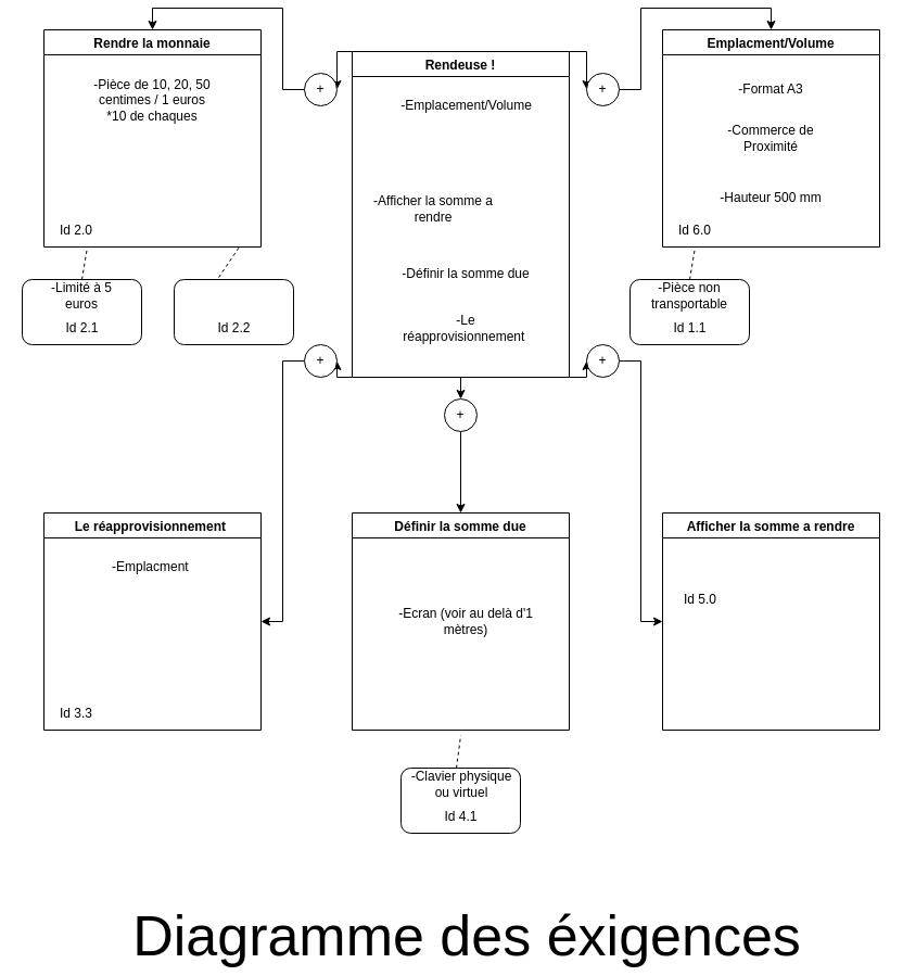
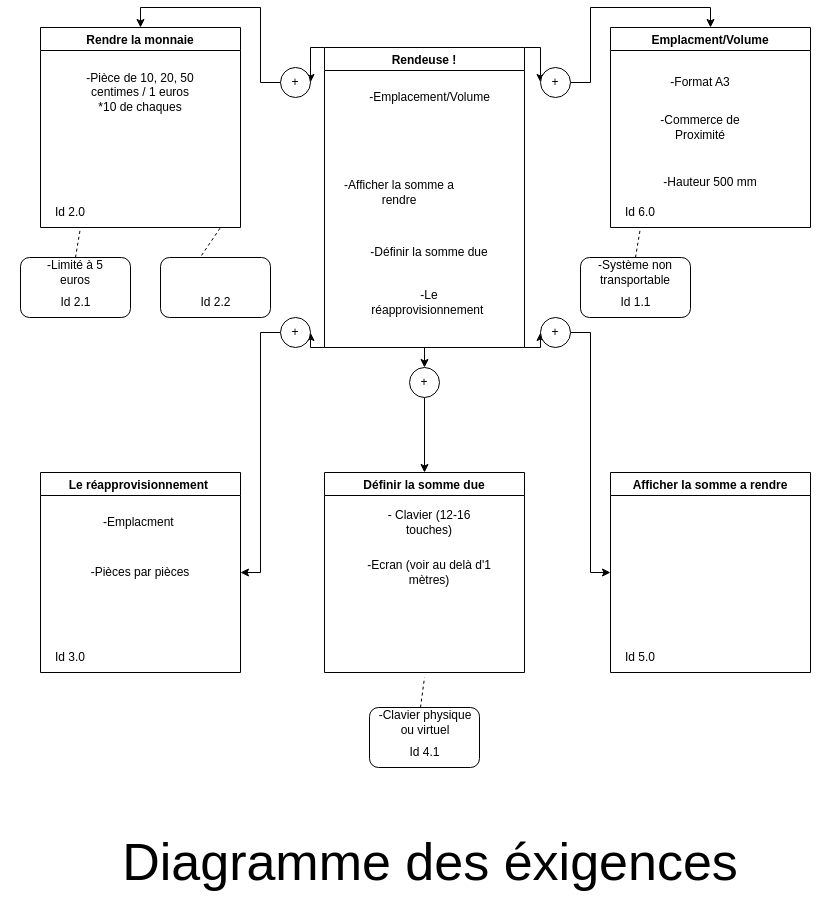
- <mxCell id="24" value="-Format A3" parent="22" style="text;html=1;strokeColor=none;fillColor=none;align=center;verticalAlign=middle;whiteSpace=wrap;rounded=0;fontSize=12;" vertex="1"><mxGeometry width="140" height="30" as="geometry" x="30" y="40" /></mxCell>
+ <mxCell id="24" value="-Format A3" parent="22" style="text;html=1;strokeColor=none;fillColor=none;align=center;verticalAlign=middle;whiteSpace=wrap;rounded=0;fontSize=12;" vertex="1"><mxGeometry x="20" y="40" width="140" height="30" as="geometry" /></mxCell>
- <mxCell id="25" value="-Commerce de Proximité" parent="22" style="text;html=1;strokeColor=none;fillColor=none;align=center;verticalAlign=middle;whiteSpace=wrap;rounded=0;fontSize=12;" vertex="1"><mxGeometry width="100" height="45" as="geometry" x="50" y="77.5" /></mxCell>
+ <mxCell id="25" value="-Commerce de Proximité" parent="22" style="text;html=1;strokeColor=none;fillColor=none;align=center;verticalAlign=middle;whiteSpace=wrap;rounded=0;fontSize=12;" vertex="1"><mxGeometry x="40" y="77.5" width="100" height="45" as="geometry" /></mxCell>
- <mxCell id="54" value="-Pièce non transportable" parent="1" style="text;html=1;strokeColor=none;fillColor=none;align=center;verticalAlign=middle;whiteSpace=wrap;rounded=0;fontSize=12;" vertex="1"><mxGeometry width="90" height="30" as="geometry" x="590" y="250" /></mxCell>
+ <mxCell id="54" value="-Système non transportable" parent="1" style="text;html=1;strokeColor=none;fillColor=none;align=center;verticalAlign=middle;whiteSpace=wrap;rounded=0;fontSize=12;" vertex="1"><mxGeometry width="90" height="30" as="geometry" x="590" y="250" /></mxCell>
+ <mxCell id="33" value="- Clavier (12-16 touches)" parent="32" style="text;html=1;strokeColor=none;fillColor=none;align=center;verticalAlign=middle;whiteSpace=wrap;rounded=0;fontSize=12;" vertex="1"><mxGeometry width="130" height="30" as="geometry" x="40" y="35" /></mxCell>
- <mxCell id="36" value="Id 5.0" parent="35" style="text;html=1;strokeColor=none;fillColor=none;align=center;verticalAlign=middle;whiteSpace=wrap;rounded=0;" vertex="1"><mxGeometry x="5" y="65" width="60" height="30" as="geometry" /></mxCell>
+ <mxCell id="36" value="Id 5.0" parent="35" style="text;html=1;strokeColor=none;fillColor=none;align=center;verticalAlign=middle;whiteSpace=wrap;rounded=0;" vertex="1"><mxGeometry width="60" height="30" as="geometry" y="170" /></mxCell>
+ <mxCell id="31" value="-Pièces par pièces" parent="29" style="text;html=1;strokeColor=none;fillColor=none;align=center;verticalAlign=middle;whiteSpace=wrap;rounded=0;fontSize=12;" vertex="1"><mxGeometry width="120" height="30" as="geometry" x="40" y="85" /></mxCell>
- <mxCell id="46" value="Id 3.3" parent="1" style="text;html=1;strokeColor=none;fillColor=none;align=center;verticalAlign=middle;whiteSpace=wrap;rounded=0;" vertex="1"><mxGeometry width="60" height="30" as="geometry" x="40" y="635" /></mxCell>
+ <mxCell id="46" value="Id 3.0" parent="1" style="text;html=1;strokeColor=none;fillColor=none;align=center;verticalAlign=middle;whiteSpace=wrap;rounded=0;" vertex="1"><mxGeometry width="60" height="30" as="geometry" x="40" y="635" /></mxCell>
